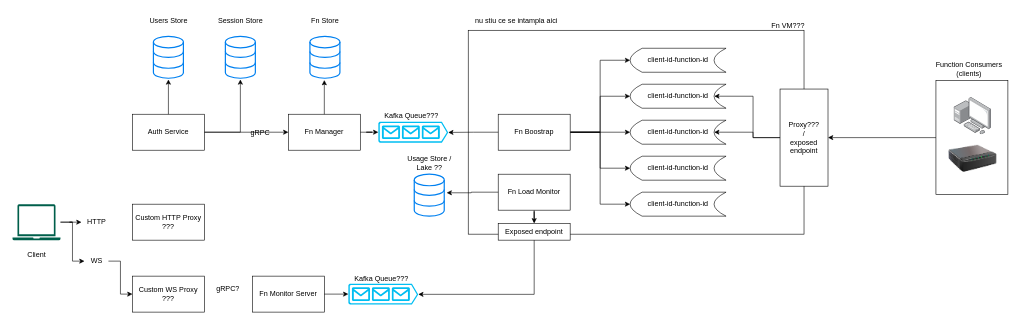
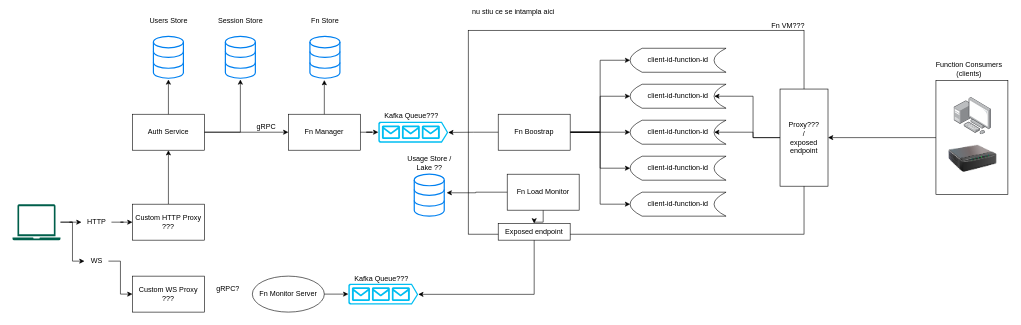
- <mxCell id="63" value="nu stiu ce se intampla aici" style="text;html=1;align=center;verticalAlign=middle;resizable=0;points=[];autosize=1;strokeColor=none;fillColor=none;" vertex="1" parent="1"><mxGeometry x="780" y="20" width="160" height="30" as="geometry" /></mxCell>
+ <mxCell id="63" value="nu stiu ce se intampla aici" style="text;html=1;align=center;verticalAlign=middle;resizable=0;points=[];autosize=1;strokeColor=none;fillColor=none;" vertex="1" parent="1"><mxGeometry x="775" y="5" width="160" height="30" as="geometry" /></mxCell>
- <mxCell id="38" value="gRPC" style="text;html=1;align=center;verticalAlign=middle;resizable=0;points=[];autosize=1;strokeColor=none;fillColor=none;" vertex="1" parent="1"><mxGeometry x="403" y="206" width="60" height="30" as="geometry" /></mxCell>
+ <mxCell id="38" value="gRPC" style="text;html=1;align=center;verticalAlign=middle;resizable=0;points=[];autosize=1;strokeColor=none;fillColor=none;" vertex="1" parent="1"><mxGeometry x="413" y="196" width="60" height="30" as="geometry" /></mxCell>
+ <mxCell id="13" style="edgeStyle=orthogonalEdgeStyle;rounded=0;orthogonalLoop=1;jettySize=auto;html=1;entryX=0.5;entryY=1;entryDx=0;entryDy=0;" edge="1" parent="1" source="14" target="8"><mxGeometry relative="1" as="geometry" /></mxCell>
- <mxCell id="56" value="Fn Load Monitor" style="rounded=0;whiteSpace=wrap;html=1;" vertex="1" parent="1"><mxGeometry x="830" y="290" width="120" height="60" as="geometry" /></mxCell>
+ <mxCell id="56" value="Fn Load Monitor" style="rounded=0;whiteSpace=wrap;html=1;" vertex="1" parent="1"><mxGeometry x="845" y="290" width="120" height="60" as="geometry" /></mxCell>
+ <mxCell id="3" style="edgeStyle=orthogonalEdgeStyle;rounded=0;orthogonalLoop=1;jettySize=auto;html=1;entryX=0;entryY=0.5;entryDx=0;entryDy=0;" edge="1" parent="1" source="31" target="14"><mxGeometry relative="1" as="geometry" /></mxCell>
- <mxCell id="6" value="Client" style="text;html=1;align=center;verticalAlign=middle;resizable=0;points=[];autosize=1;strokeColor=none;fillColor=none;" vertex="1" parent="1"><mxGeometry x="35" y="410" width="50" height="30" as="geometry" /></mxCell>
- <mxCell id="16" value="Fn Monitor Server" style="rounded=0;whiteSpace=wrap;html=1;" vertex="1" parent="1"><mxGeometry x="420" y="460" width="120" height="60" as="geometry" /></mxCell>
+ <mxCell id="16" value="Fn Monitor Server" style="ellipse;whiteSpace=wrap;html=1;" vertex="1" parent="1"><mxGeometry x="420" y="460" width="120" height="60" as="geometry" /></mxCell>
